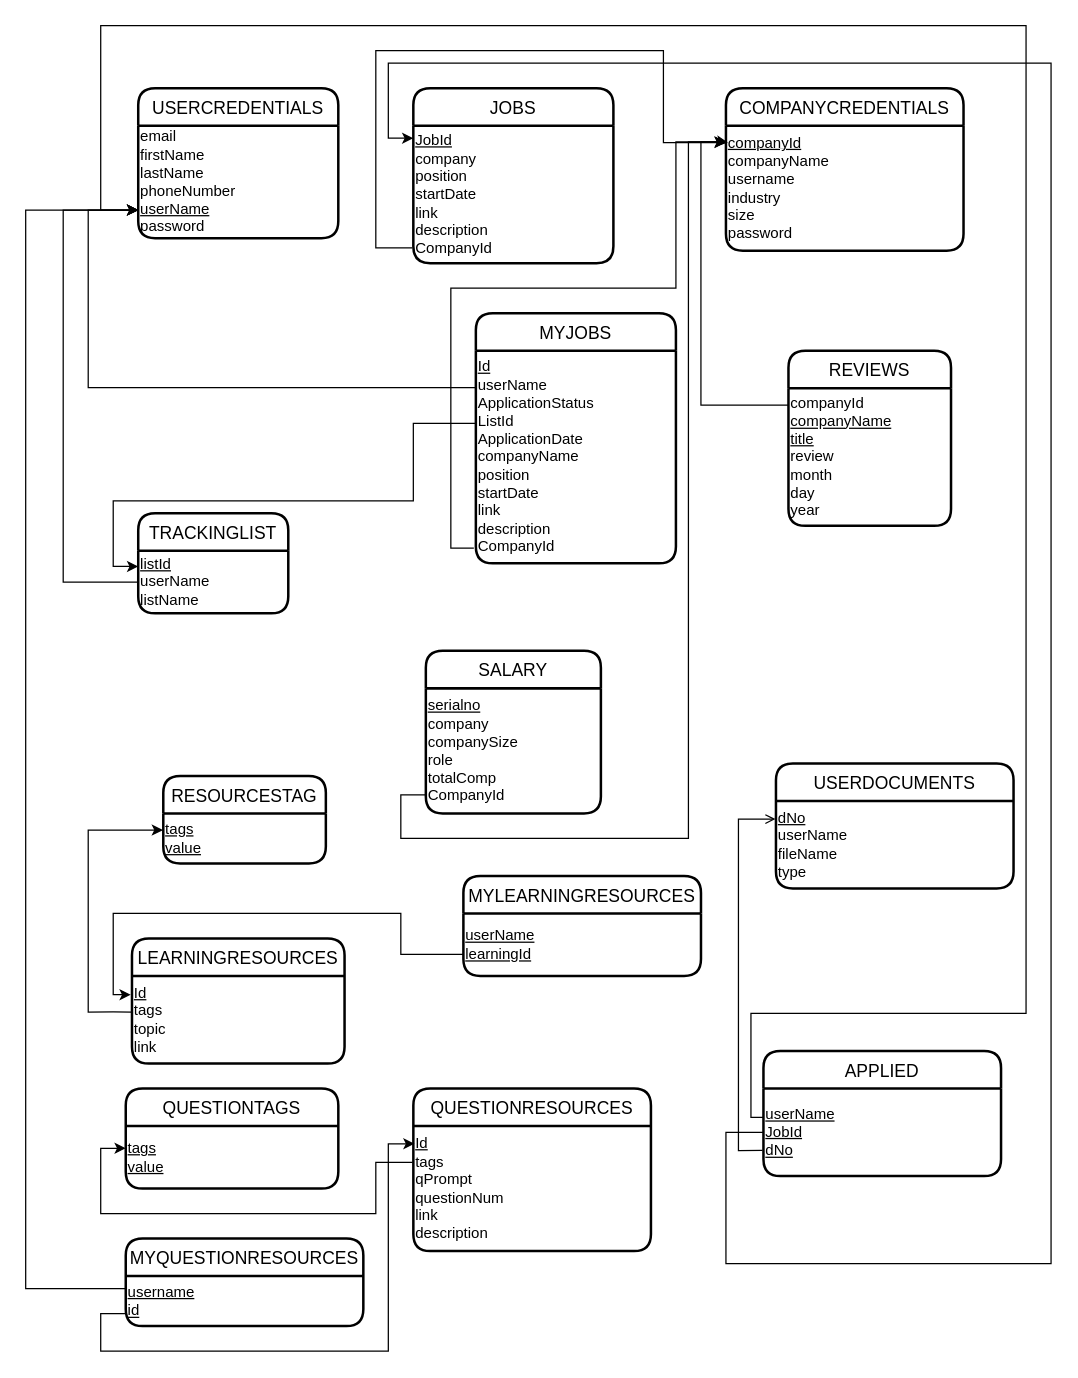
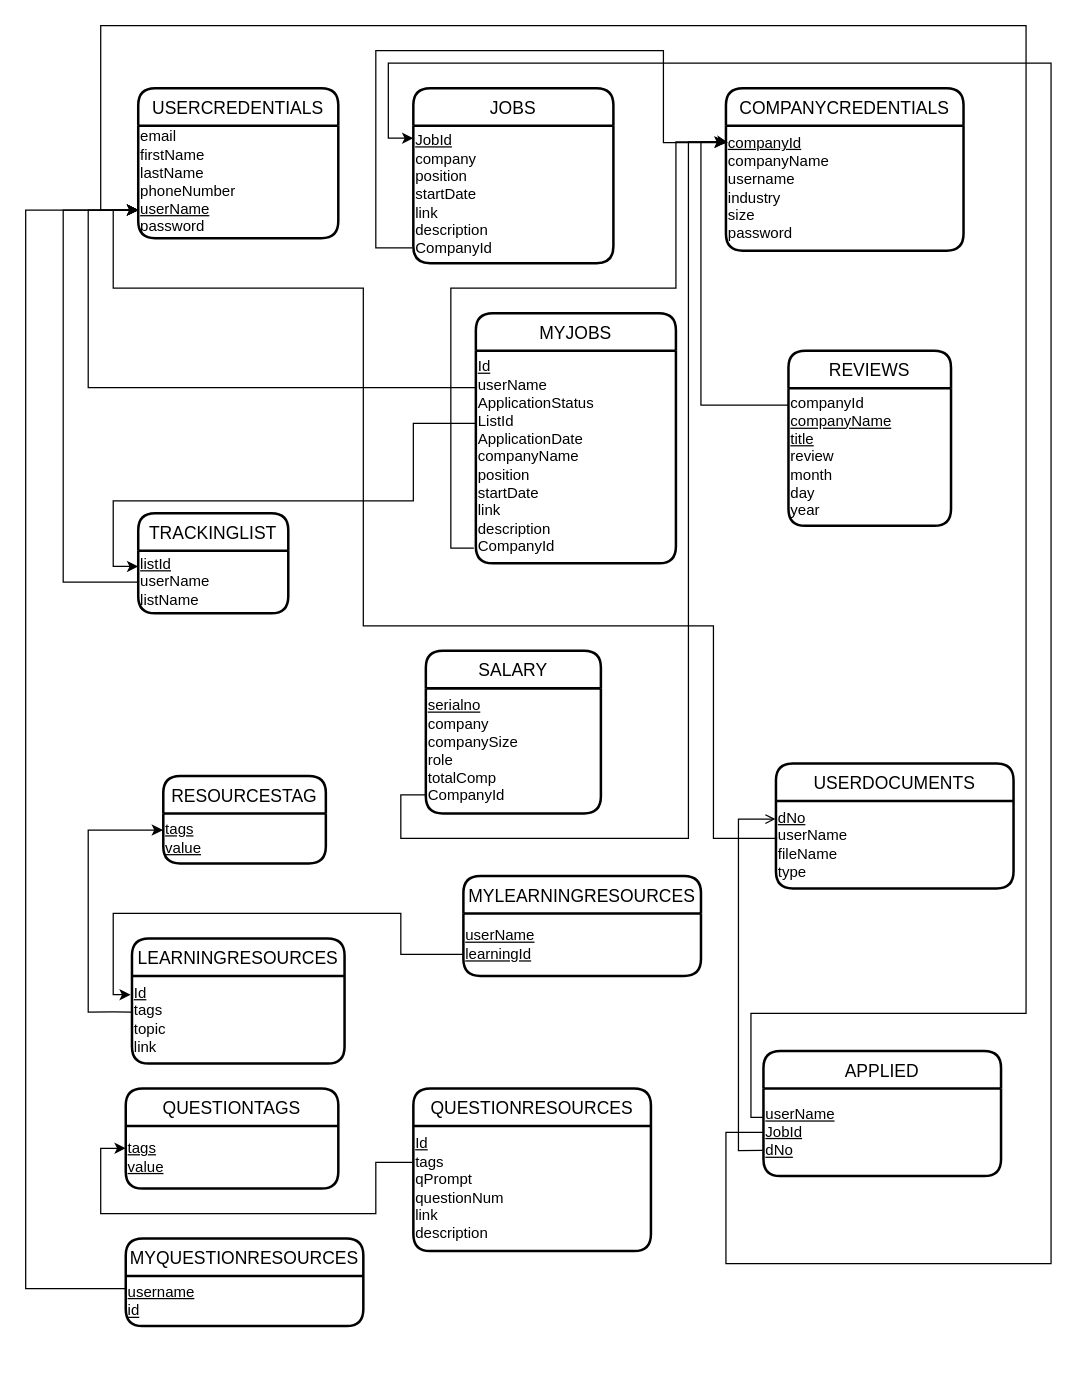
+ <mxCell id="41" style="edgeStyle=orthogonalEdgeStyle;rounded=0;orthogonalLoop=1;jettySize=auto;html=1;exitX=0.005;exitY=0.427;exitDx=0;exitDy=0;entryX=0;entryY=0.75;entryDx=0;entryDy=0;elbow=vertical;exitPerimeter=0;" parent="1" source="40" target="3" edge="1"><mxGeometry relative="1" as="geometry"><Array as="points"><mxPoint x="570" y="670" /><mxPoint x="570" y="500" /><mxPoint x="290" y="500" /><mxPoint x="290" y="230" /><mxPoint x="90" y="230" /><mxPoint x="90" y="167" /></Array></mxGeometry></mxCell>
- <mxCell id="38" style="edgeStyle=orthogonalEdgeStyle;rounded=0;orthogonalLoop=1;jettySize=auto;html=1;exitX=0;exitY=0.75;exitDx=0;exitDy=0;elbow=vertical;entryX=0.005;entryY=0.142;entryDx=0;entryDy=0;entryPerimeter=0;" parent="1" source="37" target="34" edge="1"><mxGeometry relative="1" as="geometry"><mxPoint x="319.98" y="1010" as="targetPoint" /><Array as="points"><mxPoint x="79.98" y="1050" /><mxPoint x="79.98" y="1080" /><mxPoint x="309.98" y="1080" /><mxPoint x="309.98" y="914" /></Array></mxGeometry></mxCell>
